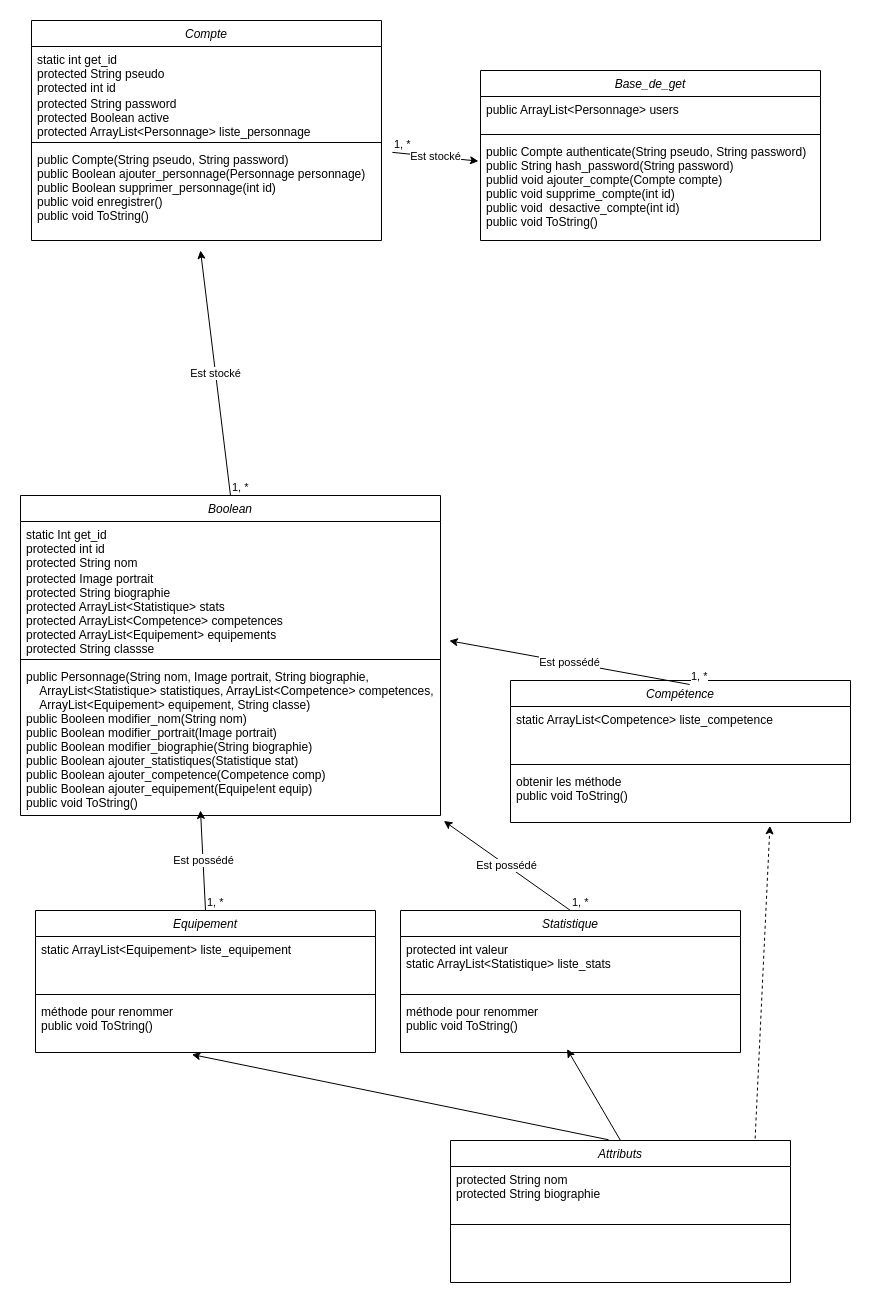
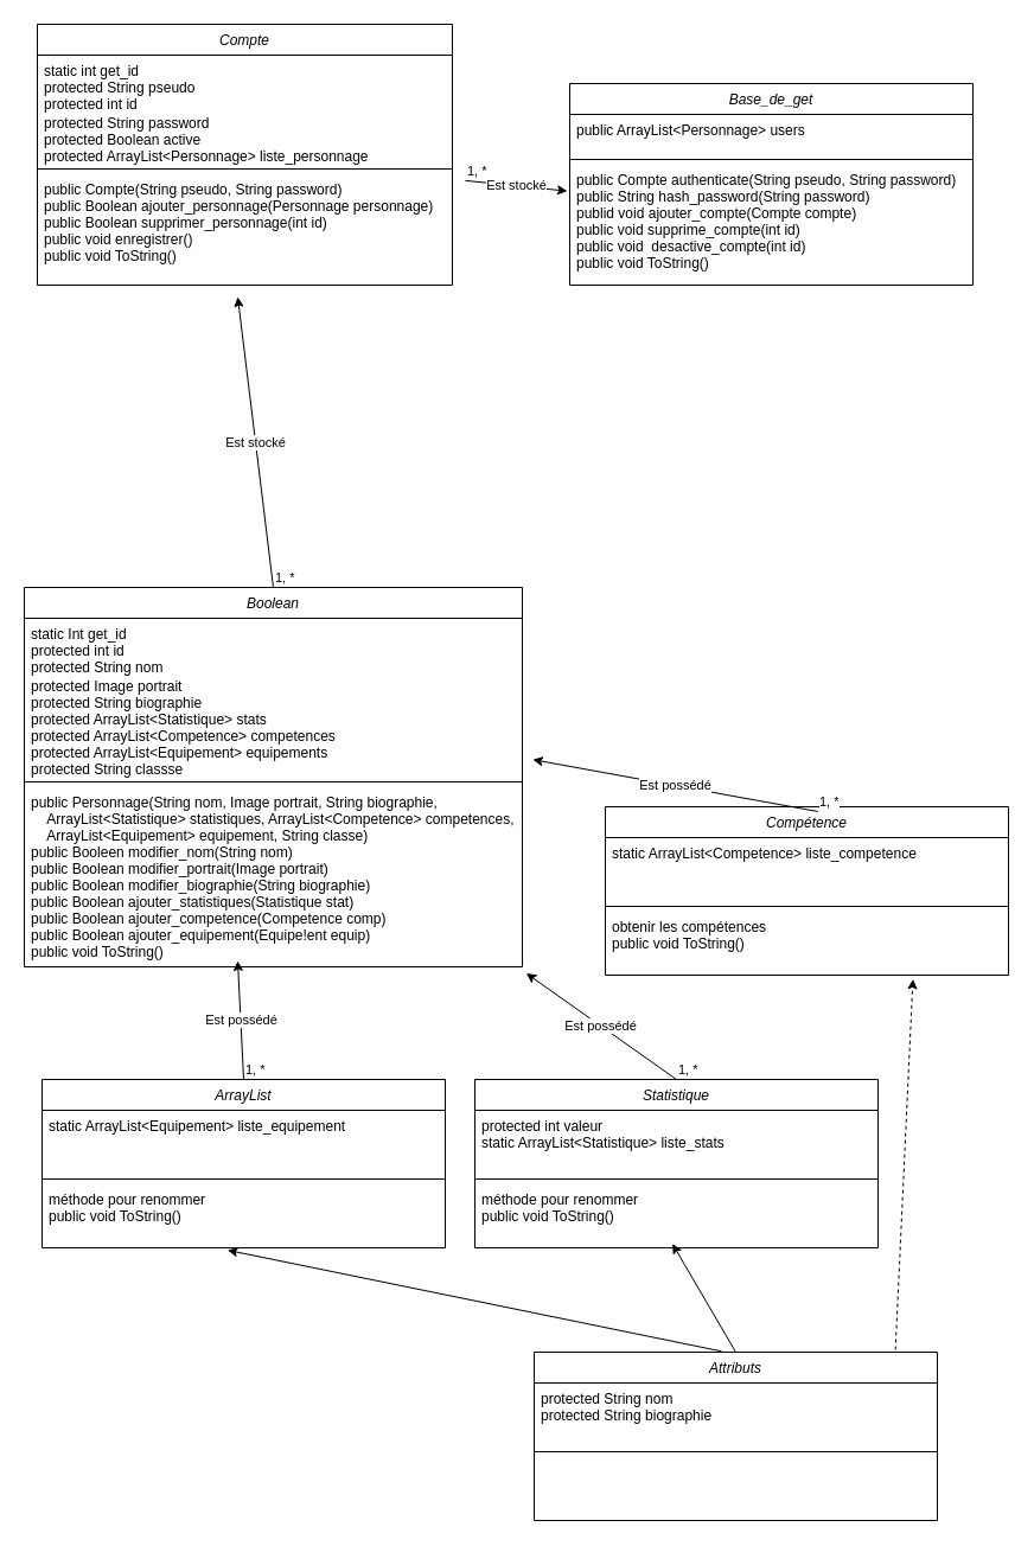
- <mxCell id="19" value="obtenir les méthode&#10;public void ToString()" style="text;align=left;verticalAlign=top;spacingLeft=4;spacingRight=4;overflow=hidden;rotatable=0;points=[[0,0.5],[1,0.5]];portConstraint=eastwest;" parent="16" vertex="1"><mxGeometry y="88" width="340" height="54" as="geometry" /></mxCell>
+ <mxCell id="19" value="obtenir les compétences&#10;public void ToString()" style="text;align=left;verticalAlign=top;spacingLeft=4;spacingRight=4;overflow=hidden;rotatable=0;points=[[0,0.5],[1,0.5]];portConstraint=eastwest;" parent="16" vertex="1"><mxGeometry y="88" width="340" height="54" as="geometry" /></mxCell>
- <mxCell id="42" value="Equipement" style="swimlane;fontStyle=2;align=center;verticalAlign=top;childLayout=stackLayout;horizontal=1;startSize=26;horizontalStack=0;resizeParent=1;resizeLast=0;collapsible=1;marginBottom=0;rounded=0;shadow=0;strokeWidth=1;" vertex="1" parent="1"><mxGeometry x="35" y="910" width="340" height="142" as="geometry"><mxRectangle x="230" y="140" width="160" height="26" as="alternateBounds" /></mxGeometry></mxCell>
+ <mxCell id="42" value="ArrayList" style="swimlane;fontStyle=2;align=center;verticalAlign=top;childLayout=stackLayout;horizontal=1;startSize=26;horizontalStack=0;resizeParent=1;resizeLast=0;collapsible=1;marginBottom=0;rounded=0;shadow=0;strokeWidth=1;" vertex="1" parent="1"><mxGeometry x="35" y="910" width="340" height="142" as="geometry"><mxRectangle x="230" y="140" width="160" height="26" as="alternateBounds" /></mxGeometry></mxCell>
